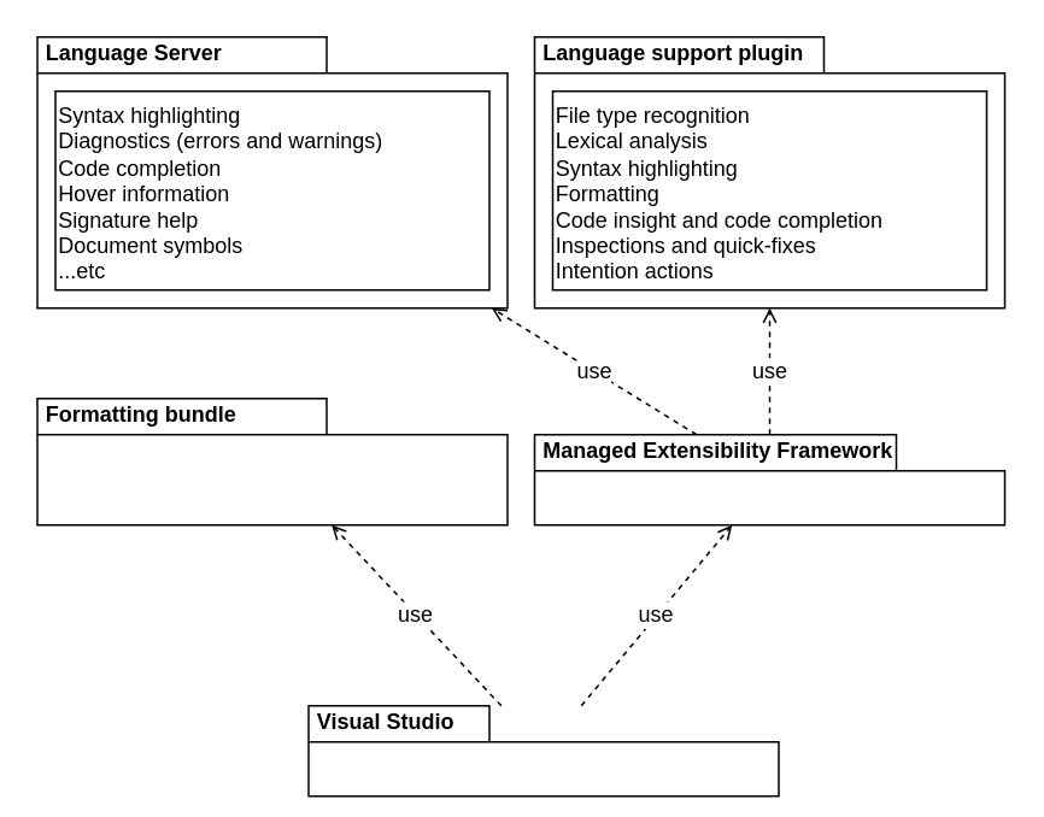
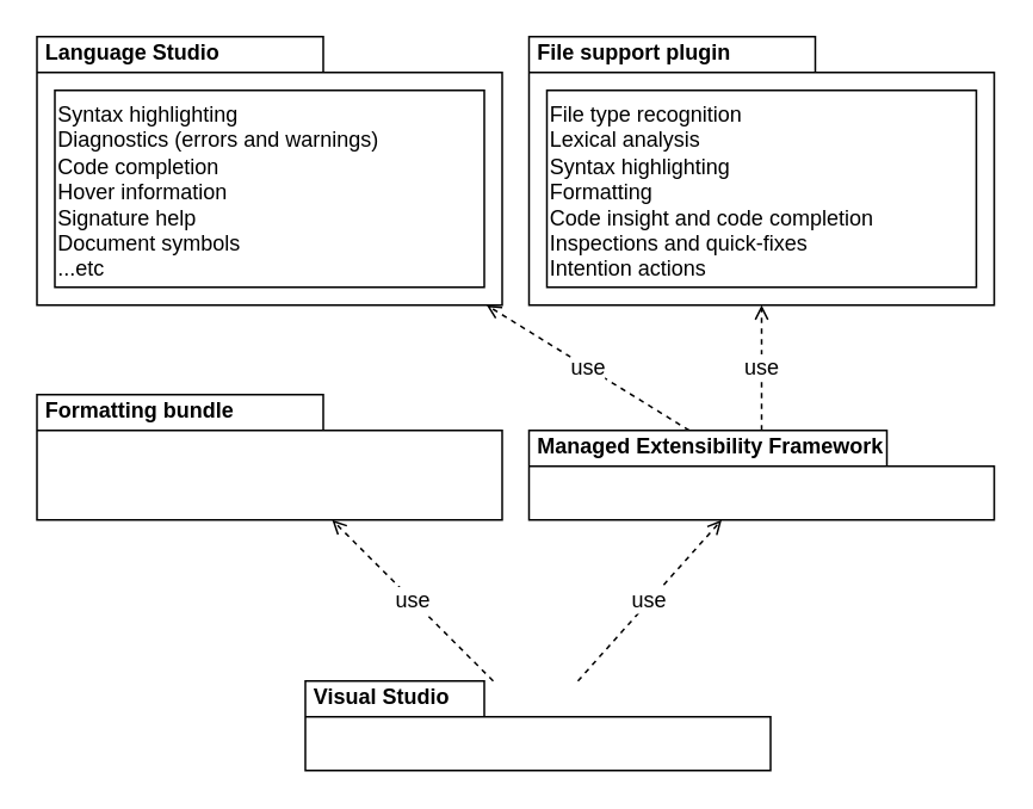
- <mxCell id="10" value="Language Server" style="shape=folder;fontStyle=1;spacingTop=0;tabWidth=160;tabHeight=20;tabPosition=left;verticalAlign=bottom;align=left;labelPosition=left;verticalLabelPosition=top;spacingLeft=265;spacing=0;spacingBottom=-16;spacingRight=0;" vertex="1" parent="1"><mxGeometry x="20" y="20" width="260" height="150" as="geometry" /></mxCell>
+ <mxCell id="10" value="Language Studio" style="shape=folder;fontStyle=1;spacingTop=0;tabWidth=160;tabHeight=20;tabPosition=left;verticalAlign=bottom;align=left;labelPosition=left;verticalLabelPosition=top;spacingLeft=265;spacing=0;spacingBottom=-16;spacingRight=0;" vertex="1" parent="1"><mxGeometry x="20" y="20" width="260" height="150" as="geometry" /></mxCell>
- <mxCell id="6" value="Language support plugin" style="shape=folder;fontStyle=1;spacingTop=0;tabWidth=160;tabHeight=20;tabPosition=left;verticalAlign=bottom;align=left;labelPosition=left;verticalLabelPosition=top;spacingLeft=265;spacing=0;spacingBottom=-16;spacingRight=0;" vertex="1" parent="1"><mxGeometry x="295" y="20" width="260" height="150" as="geometry" /></mxCell>
+ <mxCell id="6" value="File support plugin" style="shape=folder;fontStyle=1;spacingTop=0;tabWidth=160;tabHeight=20;tabPosition=left;verticalAlign=bottom;align=left;labelPosition=left;verticalLabelPosition=top;spacingLeft=265;spacing=0;spacingBottom=-16;spacingRight=0;" vertex="1" parent="1"><mxGeometry x="295" y="20" width="260" height="150" as="geometry" /></mxCell>
- <mxCell id="9" value="Visual Studio" style="shape=folder;fontStyle=1;spacingTop=0;tabWidth=100;tabHeight=20;tabPosition=left;verticalAlign=bottom;align=left;labelPosition=left;verticalLabelPosition=top;spacingLeft=265;spacing=0;spacingBottom=-16;spacingRight=0;" vertex="1" parent="1"><mxGeometry x="170" y="390" width="260" height="50" as="geometry" /></mxCell>
+ <mxCell id="9" value="Visual Studio" style="shape=folder;fontStyle=1;spacingTop=0;tabWidth=100;tabHeight=20;tabPosition=left;verticalAlign=bottom;align=left;labelPosition=left;verticalLabelPosition=top;spacingLeft=265;spacing=0;spacingBottom=-16;spacingRight=0;" vertex="1" parent="1"><mxGeometry x="170" y="380" width="260" height="50" as="geometry" /></mxCell>
